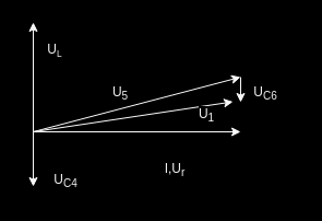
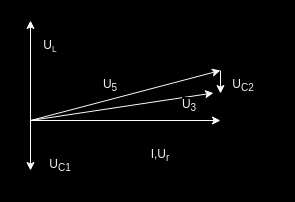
- <mxCell id="8" value="U&lt;sub&gt;C6&lt;/sub&gt;" style="text;html=1;strokeColor=none;fillColor=none;align=center;verticalAlign=middle;whiteSpace=wrap;rounded=0;labelBackgroundColor=#000000;fontColor=#F2F2F2;" parent="1" vertex="1"><mxGeometry x="213" y="70" width="60" height="30" as="geometry" /></mxCell>
+ <mxCell id="8" value="U&lt;sub&gt;C2&lt;/sub&gt;" style="text;html=1;strokeColor=none;fillColor=none;align=center;verticalAlign=middle;whiteSpace=wrap;rounded=0;labelBackgroundColor=#000000;fontColor=#F2F2F2;" parent="1" vertex="1"><mxGeometry x="213" y="70" width="60" height="30" as="geometry" /></mxCell>
- <mxCell id="12" value="U&lt;sub&gt;1&lt;/sub&gt;" style="text;html=1;strokeColor=none;fillColor=none;align=center;verticalAlign=middle;whiteSpace=wrap;rounded=0;labelBackgroundColor=#000000;fontColor=#F2F2F2;" parent="1" vertex="1"><mxGeometry x="159" y="90" width="60" height="30" as="geometry" /></mxCell>
+ <mxCell id="12" value="U&lt;sub&gt;3&lt;/sub&gt;" style="text;html=1;strokeColor=none;fillColor=none;align=center;verticalAlign=middle;whiteSpace=wrap;rounded=0;labelBackgroundColor=#000000;fontColor=#F2F2F2;" parent="1" vertex="1"><mxGeometry x="159" y="90" width="60" height="30" as="geometry" /></mxCell>
- <mxCell id="13" value="U&lt;sub&gt;C4&lt;/sub&gt;" style="text;html=1;strokeColor=none;fillColor=none;align=center;verticalAlign=middle;whiteSpace=wrap;rounded=0;labelBackgroundColor=#000000;fontColor=#F2F2F2;" parent="1" vertex="1"><mxGeometry x="30" y="150" width="60" height="30" as="geometry" /></mxCell>
+ <mxCell id="13" value="U&lt;sub&gt;C1&lt;/sub&gt;" style="text;html=1;strokeColor=none;fillColor=none;align=center;verticalAlign=middle;whiteSpace=wrap;rounded=0;labelBackgroundColor=#000000;fontColor=#F2F2F2;" parent="1" vertex="1"><mxGeometry x="30" y="150" width="60" height="30" as="geometry" /></mxCell>
